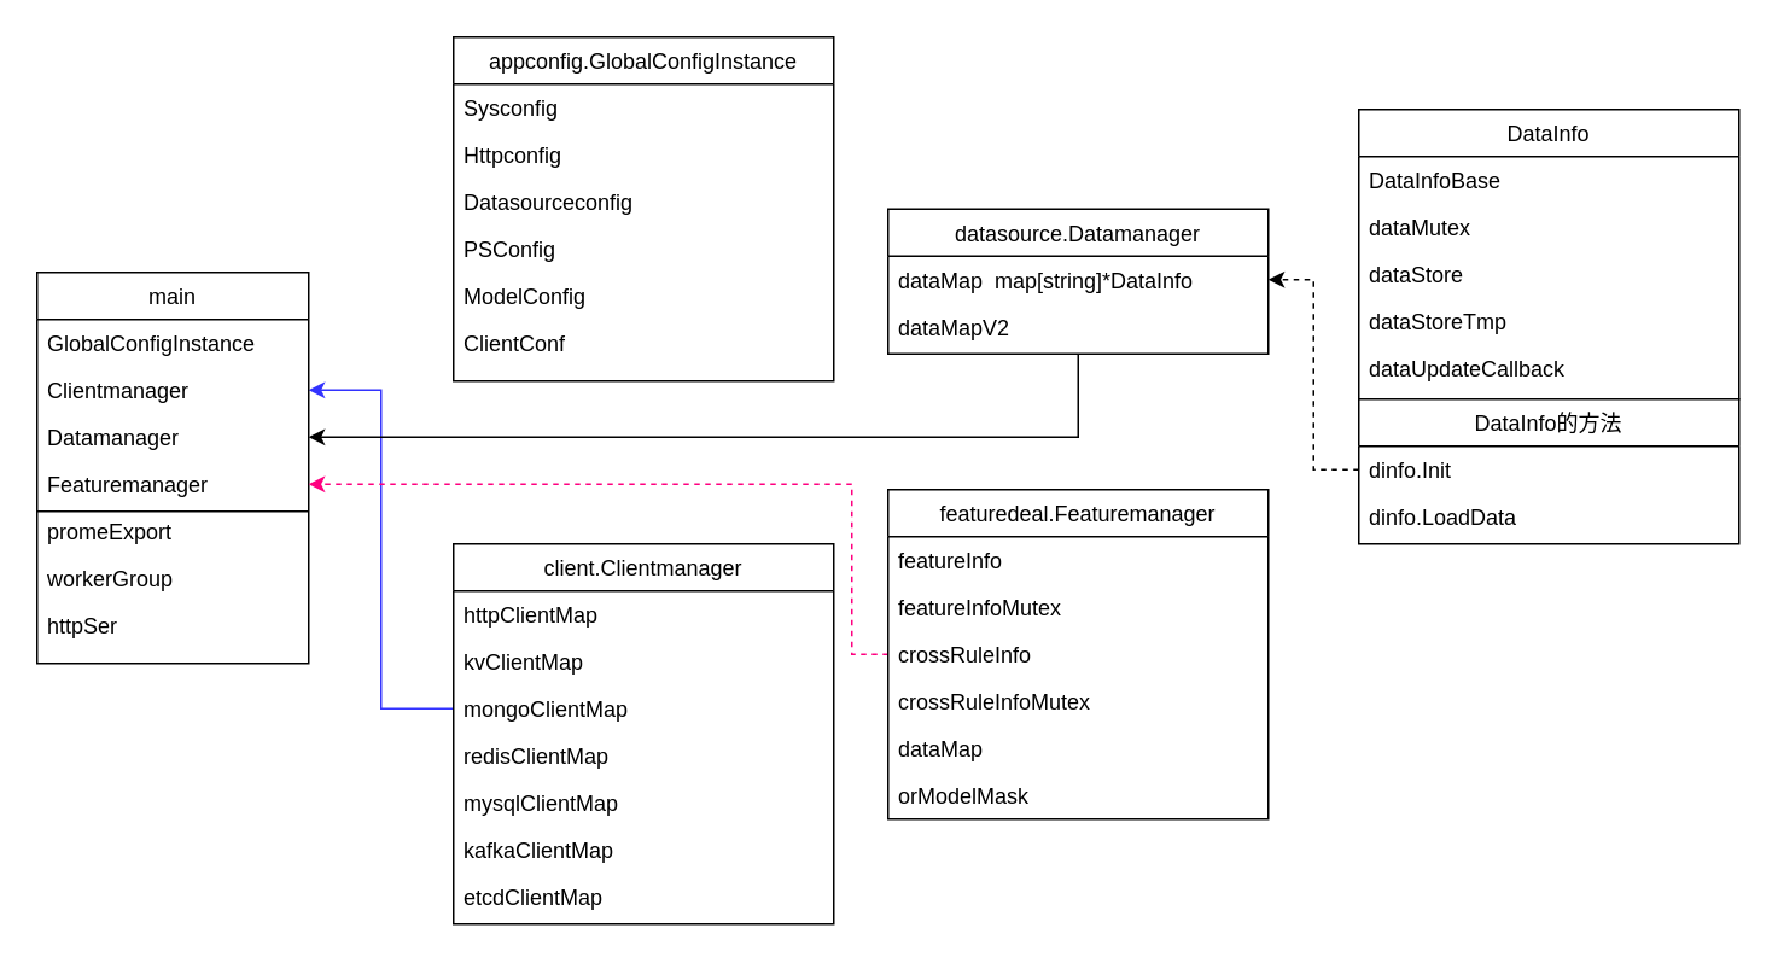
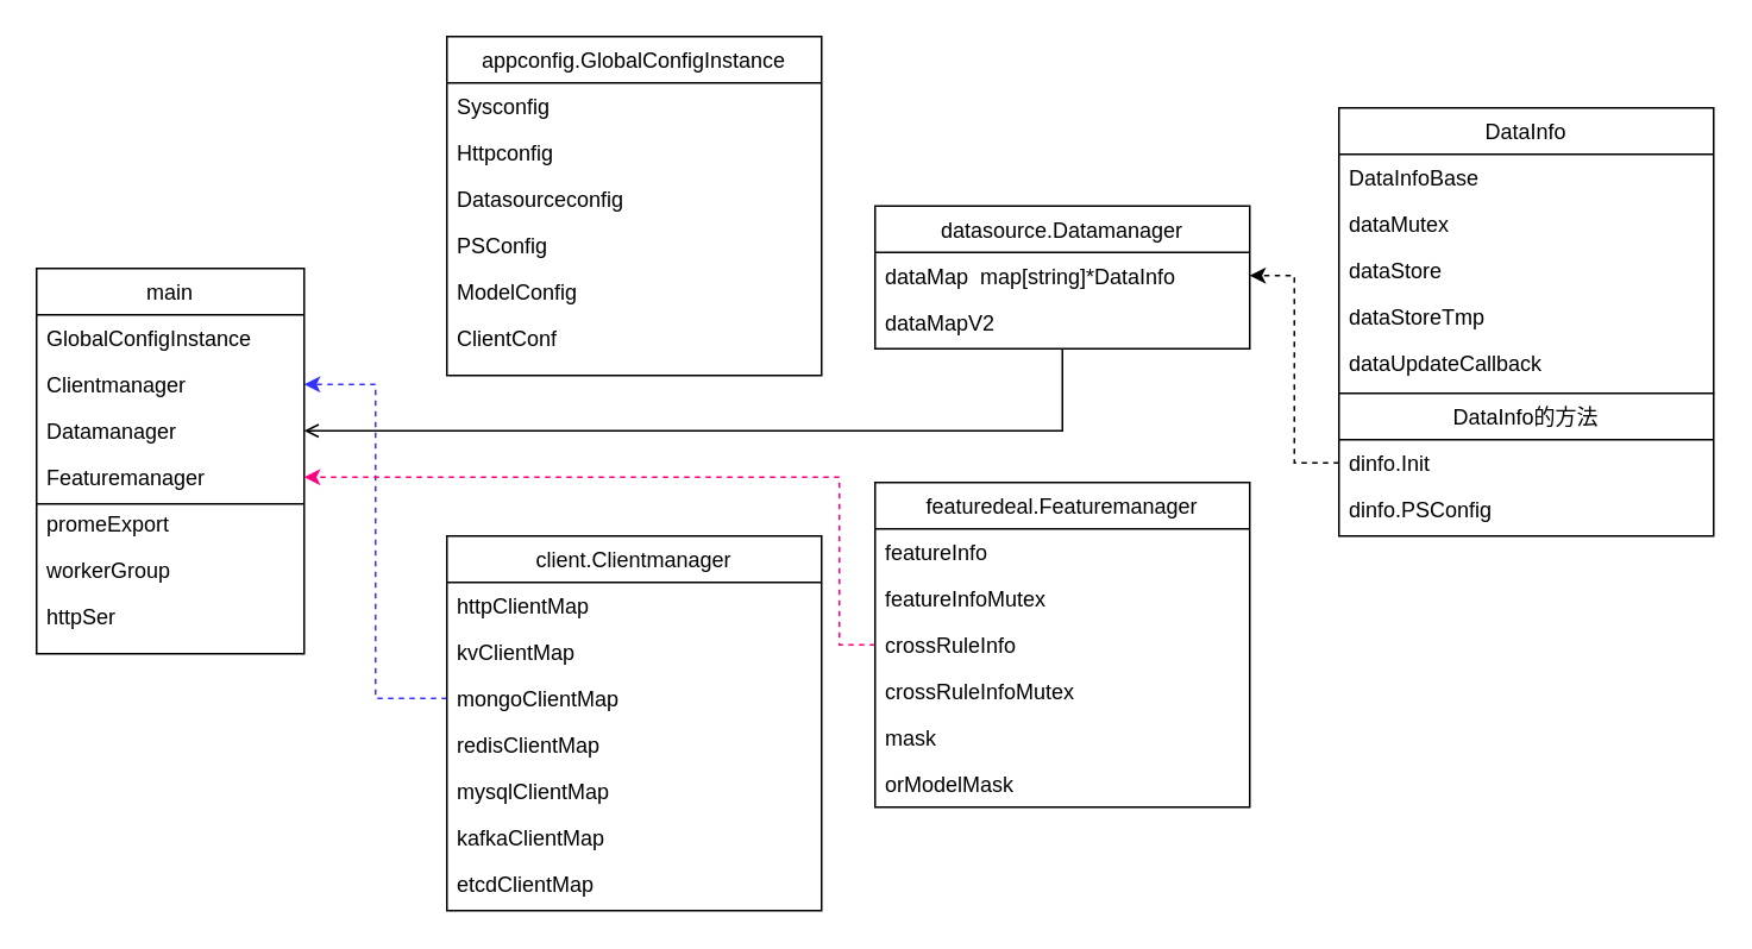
- <mxCell id="3" style="edgeStyle=orthogonalEdgeStyle;rounded=0;orthogonalLoop=1;jettySize=auto;html=1;entryX=1;entryY=0.5;entryDx=0;entryDy=0;exitX=0.5;exitY=1;exitDx=0;exitDy=0;" edge="1" parent="1" source="15" target="8"><mxGeometry relative="1" as="geometry"><Array as="points"><mxPoint x="595" y="241" /></Array></mxGeometry></mxCell>
+ <mxCell id="3" style="edgeStyle=orthogonalEdgeStyle;rounded=0;orthogonalLoop=1;jettySize=auto;html=1;entryX=1;entryY=0.5;entryDx=0;entryDy=0;exitX=0.5;exitY=1;exitDx=0;exitDy=0;endArrow=open;" edge="1" parent="1" source="15" target="8"><mxGeometry relative="1" as="geometry"><Array as="points"><mxPoint x="595" y="241" /></Array></mxGeometry></mxCell>
- <mxCell id="27" value="dinfo.LoadData" style="text;align=left;verticalAlign=top;spacingLeft=4;spacingRight=4;overflow=hidden;rotatable=0;points=[[0,0.5],[1,0.5]];portConstraint=eastwest;rounded=0;shadow=0;html=0;" vertex="1" parent="25"><mxGeometry y="52" width="210" height="26" as="geometry" /></mxCell>
+ <mxCell id="27" value="dinfo.PSConfig" style="text;align=left;verticalAlign=top;spacingLeft=4;spacingRight=4;overflow=hidden;rotatable=0;points=[[0,0.5],[1,0.5]];portConstraint=eastwest;rounded=0;shadow=0;html=0;" vertex="1" parent="25"><mxGeometry y="52" width="210" height="26" as="geometry" /></mxCell>
- <mxCell id="2" style="edgeStyle=orthogonalEdgeStyle;rounded=0;orthogonalLoop=1;jettySize=auto;html=1;entryX=1;entryY=0.5;entryDx=0;entryDy=0;strokeColor=#3333FF;" edge="1" parent="1" source="38" target="7"><mxGeometry relative="1" as="geometry" /></mxCell>
+ <mxCell id="2" style="edgeStyle=orthogonalEdgeStyle;rounded=0;orthogonalLoop=1;jettySize=auto;html=1;entryX=1;entryY=0.5;entryDx=0;entryDy=0;strokeColor=#3333FF;dashed=1;" edge="1" parent="1" source="38" target="7"><mxGeometry relative="1" as="geometry" /></mxCell>
- <mxCell id="33" value="dataMap" style="text;align=left;verticalAlign=top;spacingLeft=4;spacingRight=4;overflow=hidden;rotatable=0;points=[[0,0.5],[1,0.5]];portConstraint=eastwest;" vertex="1" parent="28"><mxGeometry y="130" width="210" height="26" as="geometry" /></mxCell>
+ <mxCell id="33" value="mask" style="text;align=left;verticalAlign=top;spacingLeft=4;spacingRight=4;overflow=hidden;rotatable=0;points=[[0,0.5],[1,0.5]];portConstraint=eastwest;" vertex="1" parent="28"><mxGeometry y="130" width="210" height="26" as="geometry" /></mxCell>
